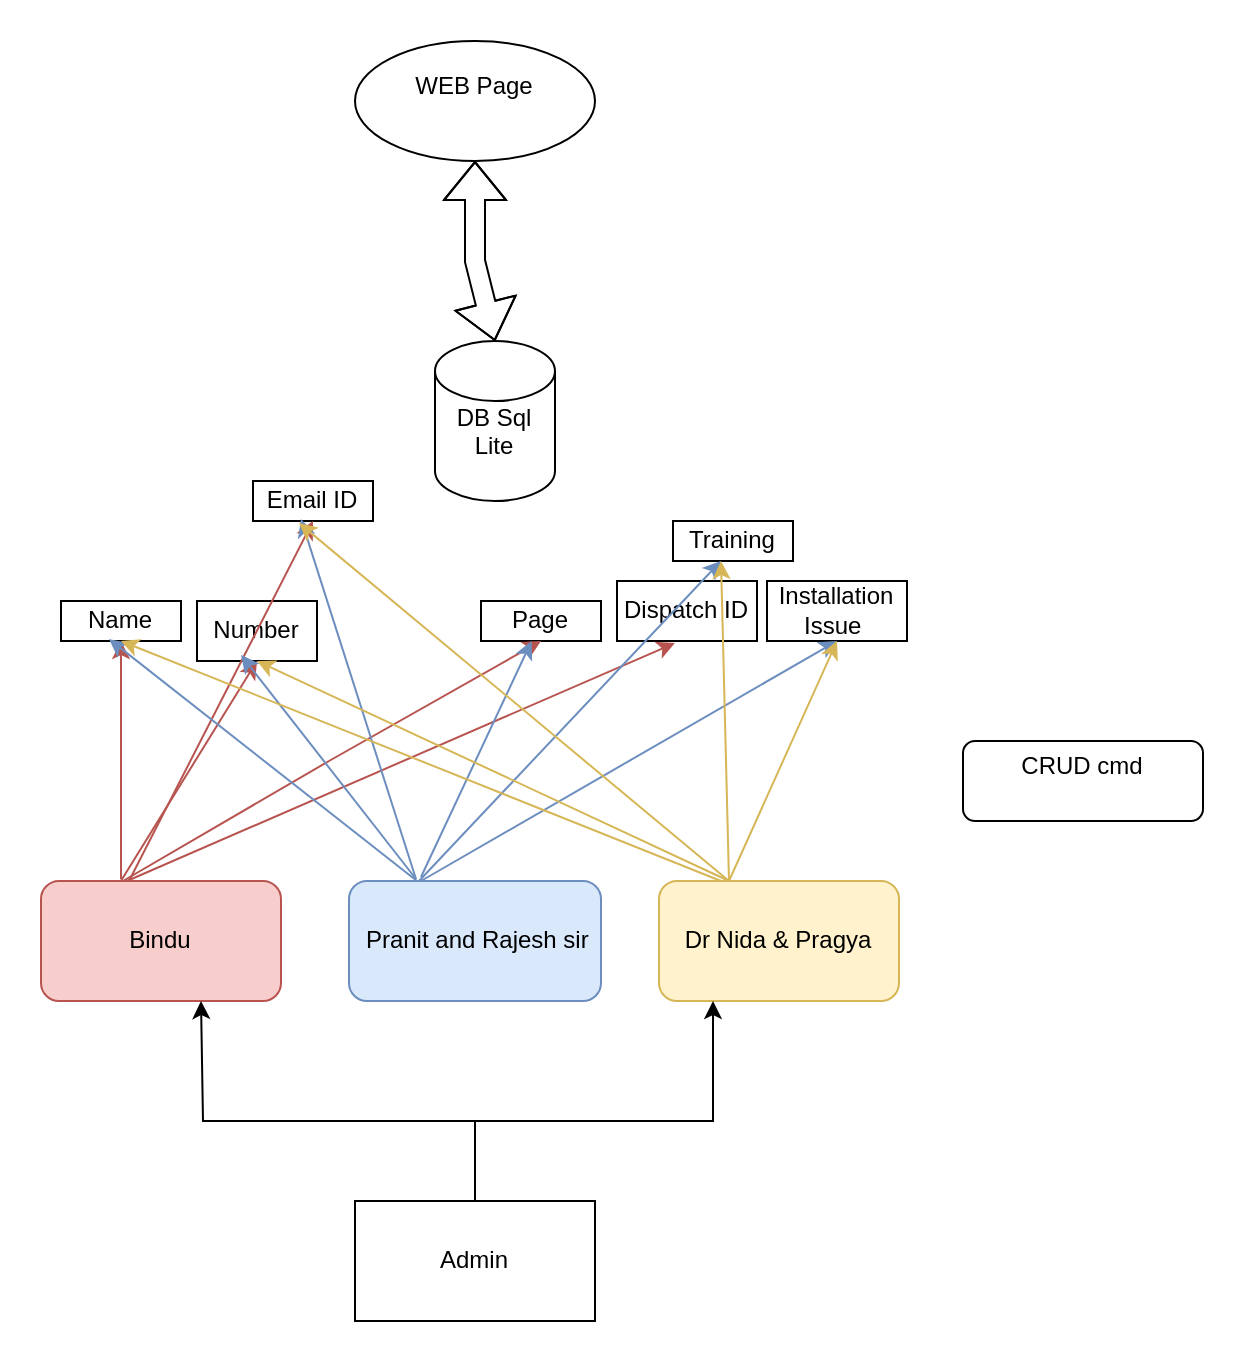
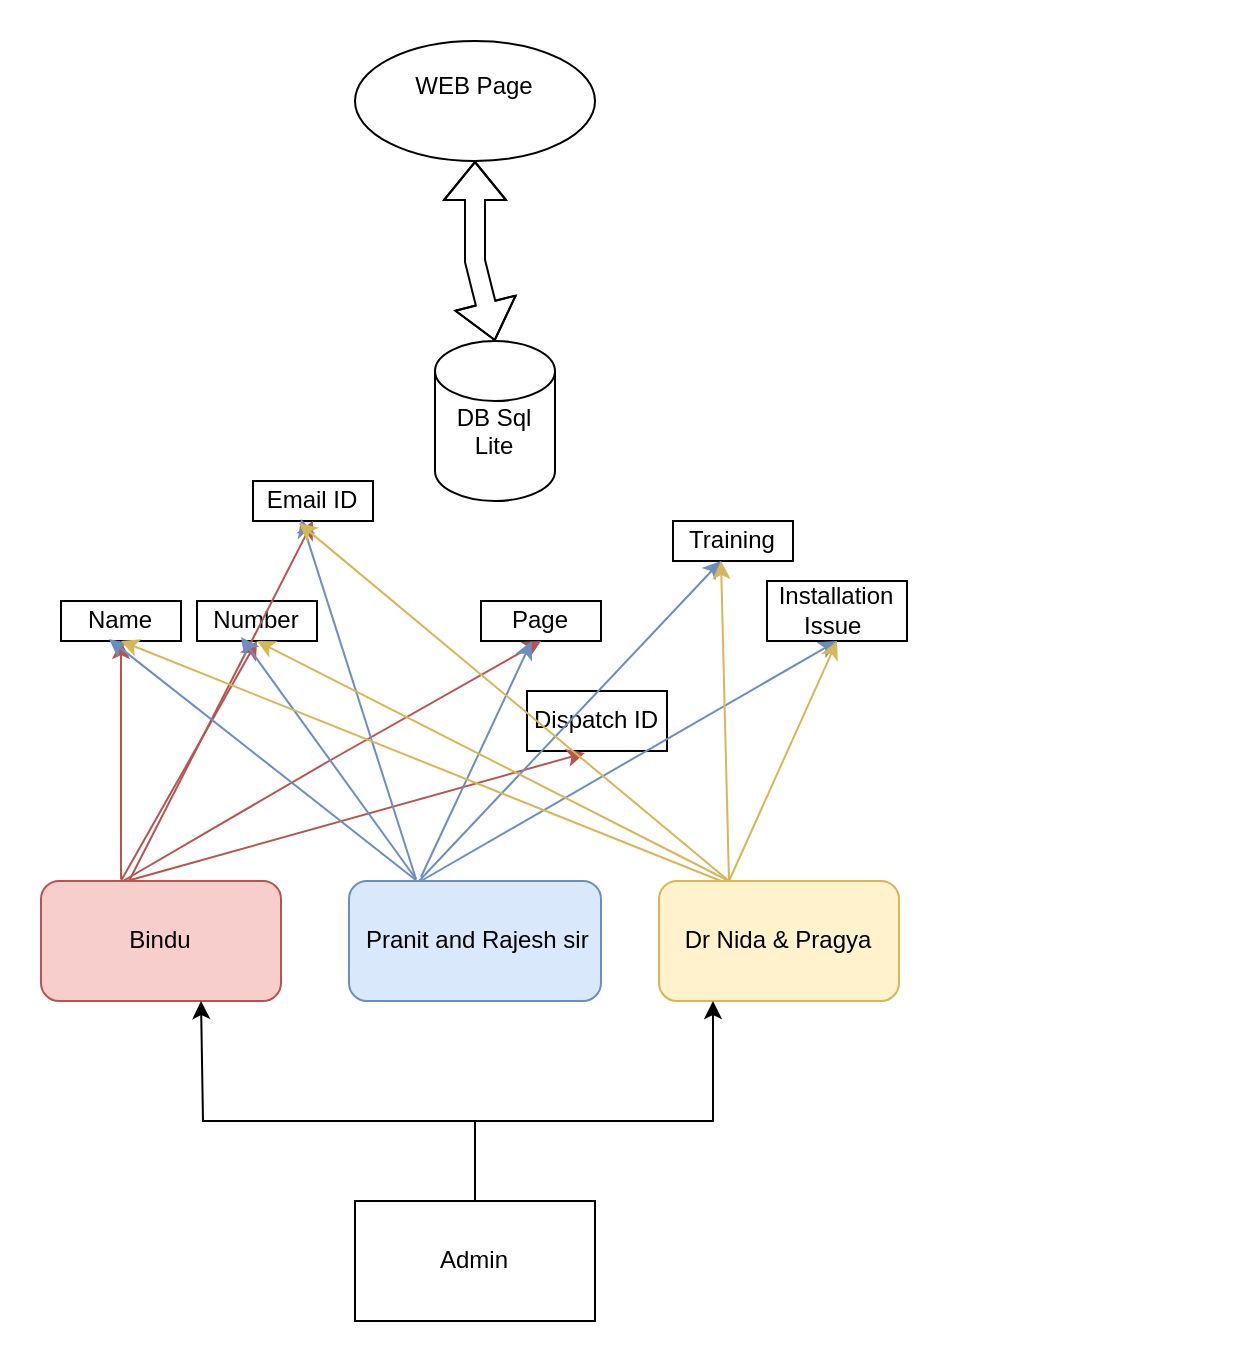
- <mxCell id="11" value="Dispatch ID" style="rounded=0;whiteSpace=wrap;html=1;" parent="1" vertex="1"><mxGeometry x="308" y="290" width="70" height="30" as="geometry" /></mxCell>
+ <mxCell id="11" value="Dispatch ID" style="rounded=0;whiteSpace=wrap;html=1;" parent="1" vertex="1"><mxGeometry x="263" y="345" width="70" height="30" as="geometry" /></mxCell>
- <mxCell id="7" value="Number" style="rounded=0;whiteSpace=wrap;html=1;" parent="1" vertex="1"><mxGeometry x="98" y="300" width="60" height="30" as="geometry" /></mxCell>
+ <mxCell id="7" value="Number" style="rounded=0;whiteSpace=wrap;html=1;" parent="1" vertex="1"><mxGeometry x="98" y="300" width="60" height="20" as="geometry" /></mxCell>
- <mxCell id="34" value="CRUD cmd&lt;div&gt;&lt;br&gt;&lt;/div&gt;" style="rounded=1;whiteSpace=wrap;html=1;" parent="1" vertex="1"><mxGeometry x="481" y="370" width="120" height="40" as="geometry" /></mxCell>
